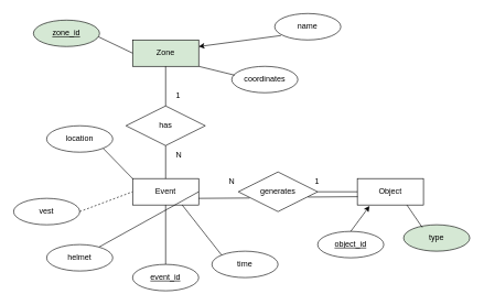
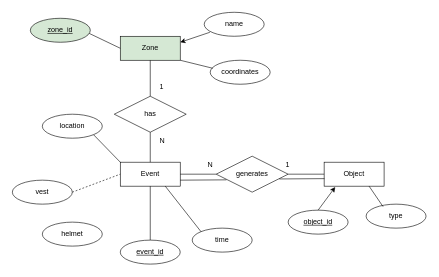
- <mxCell id="28" value="name" style="ellipse;whiteSpace=wrap;html=1;align=center;" vertex="1" parent="1"><mxGeometry x="415" y="20" width="100" height="40" as="geometry" /></mxCell>
+ <mxCell id="28" value="name" style="ellipse;whiteSpace=wrap;html=1;align=center;" vertex="1" parent="1"><mxGeometry x="340" y="20" width="100" height="40" as="geometry" /></mxCell>
- <mxCell id="6" value="" style="endArrow=none;html=1;rounded=0;exitX=1;exitY=0.5;exitDx=0;exitDy=0;" parent="1" source="2" target="8" edge="1"><mxGeometry relative="1" as="geometry"><mxPoint x="310" y="290" as="sourcePoint" /><mxPoint x="384.645" y="325.858" as="targetPoint" /></mxGeometry></mxCell>
+ <mxCell id="6" value="" style="endArrow=none;html=1;rounded=0;exitX=1;exitY=0.5;exitDx=0;exitDy=0;entryX=0;entryY=0.5;entryDx=0;entryDy=0;" parent="1" source="2" target="14" edge="1"><mxGeometry relative="1" as="geometry"><mxPoint x="310" y="290" as="sourcePoint" /><mxPoint x="384.645" y="325.858" as="targetPoint" /></mxGeometry></mxCell>
- <mxCell id="15" value="type" style="ellipse;whiteSpace=wrap;html=1;align=center;fillColor=#d5e8d4;" vertex="1" parent="1"><mxGeometry x="610" y="340" width="100" height="40" as="geometry" /></mxCell>
+ <mxCell id="15" value="type" style="ellipse;whiteSpace=wrap;html=1;align=center;" vertex="1" parent="1"><mxGeometry x="610" y="340" width="100" height="40" as="geometry" /></mxCell>
